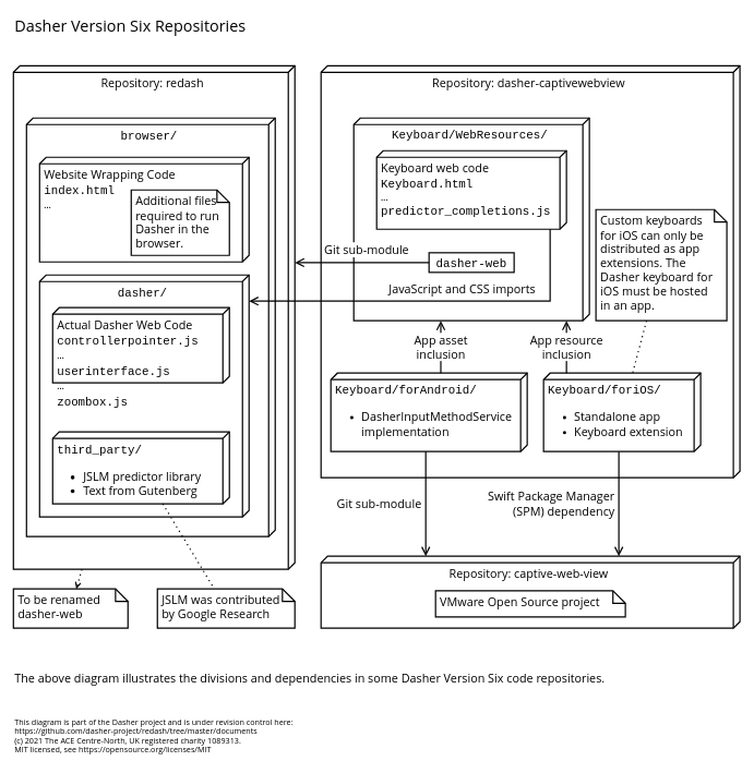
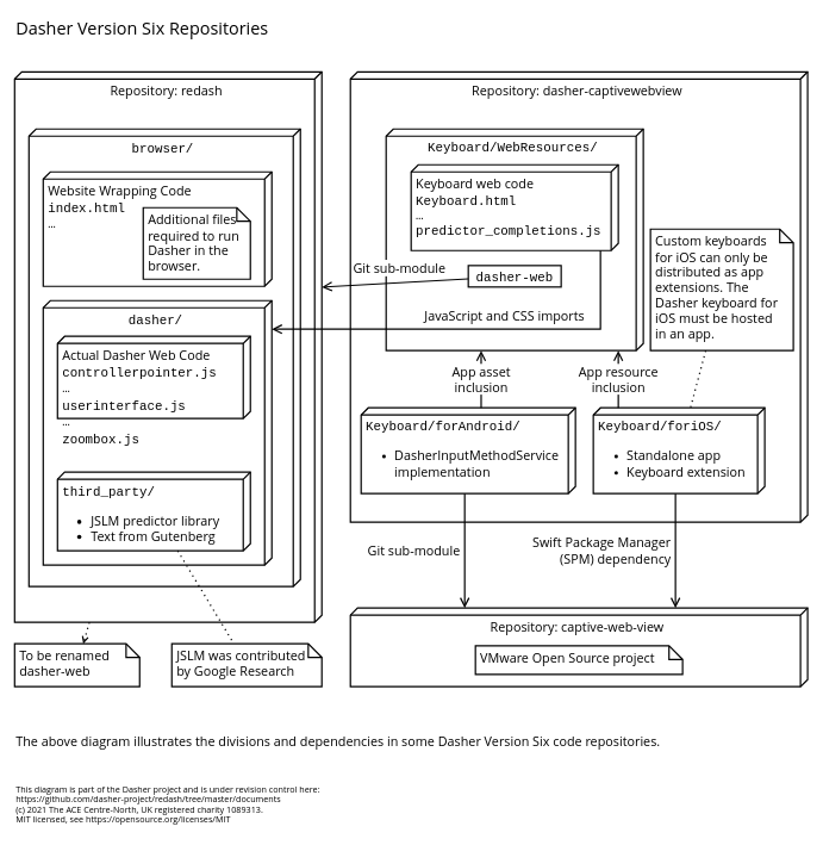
- <mxCell id="4" value="dasher-web" style="rounded=0;shadow=0;comic=0;labelBackgroundColor=none;strokeWidth=2;fillColor=none;fontFamily=Courier New;fontSize=18;fontColor=#000000;align=center;arcSize=20;spacingTop=0;spacingLeft=0;spacing=2;spacingBottom=0;spacingRight=0;points=[[0.2, 0], [0.4, 0], [0.6, 0], [0.8, 0], [0.5,1]];" parent="1" vertex="1"><mxGeometry x="655" y="386" width="130" height="30" as="geometry" /></mxCell>
+ <mxCell id="4" value="dasher-web" style="rounded=0;shadow=0;comic=0;labelBackgroundColor=none;strokeWidth=2;fillColor=none;fontFamily=Courier New;fontSize=18;fontColor=#000000;align=center;arcSize=20;spacingTop=0;spacingLeft=0;spacing=2;spacingBottom=0;spacingRight=0;points=[[0.2, 0], [0.4, 0], [0.6, 0], [0.8, 0], [0.5,1]];" parent="1" vertex="1"><mxGeometry x="655" y="371" width="130" height="30" as="geometry" /></mxCell>
